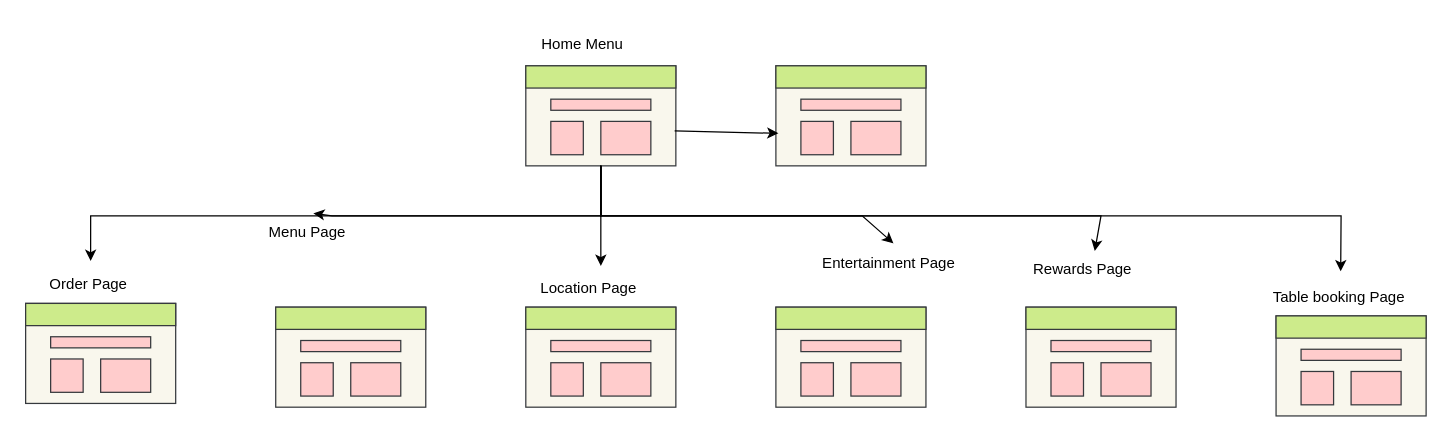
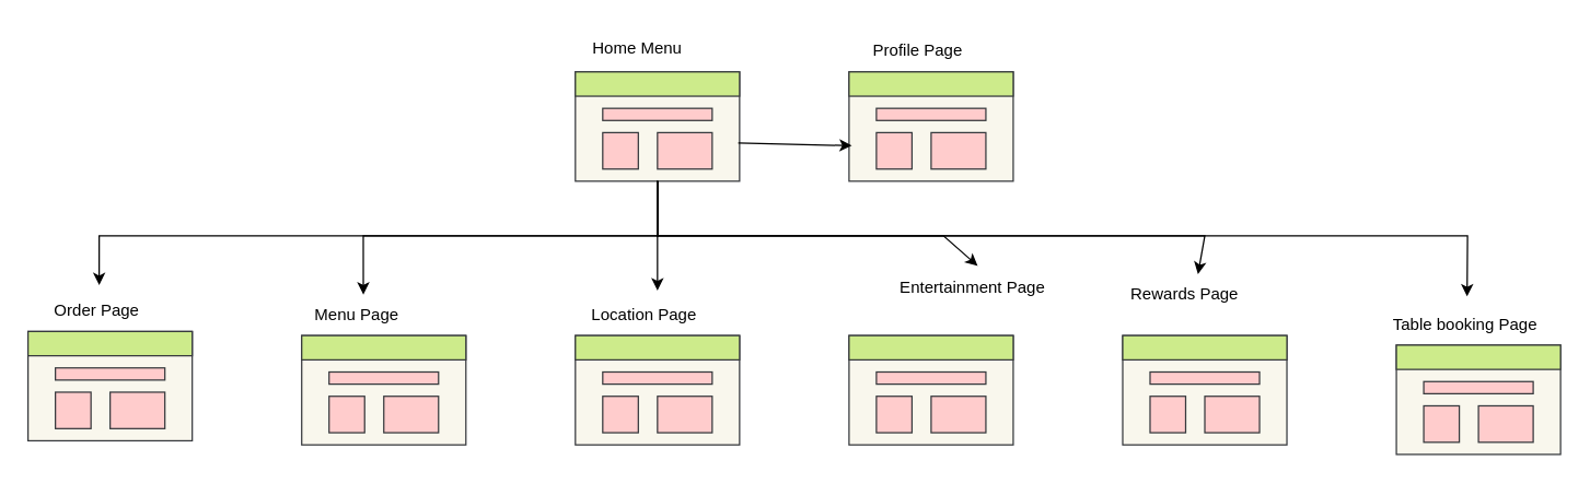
+ <mxCell id="29" value="Profile Page" style="text;html=1;align=center;verticalAlign=middle;resizable=0;points=[];autosize=1;strokeColor=none;fillColor=none;" vertex="1" parent="1"><mxGeometry x="625" y="22" width="90" height="30" as="geometry" /></mxCell>
- <mxCell id="15" value="Menu Page" style="text;html=1;align=center;verticalAlign=middle;resizable=0;points=[];autosize=1;strokeColor=none;fillColor=none;" vertex="1" parent="1"><mxGeometry x="205" y="170" width="80" height="30" as="geometry" /></mxCell>
+ <mxCell id="15" value="Menu Page" style="text;html=1;align=center;verticalAlign=middle;resizable=0;points=[];autosize=1;strokeColor=none;fillColor=none;" vertex="1" parent="1"><mxGeometry x="220" y="215" width="80" height="30" as="geometry" /></mxCell>
